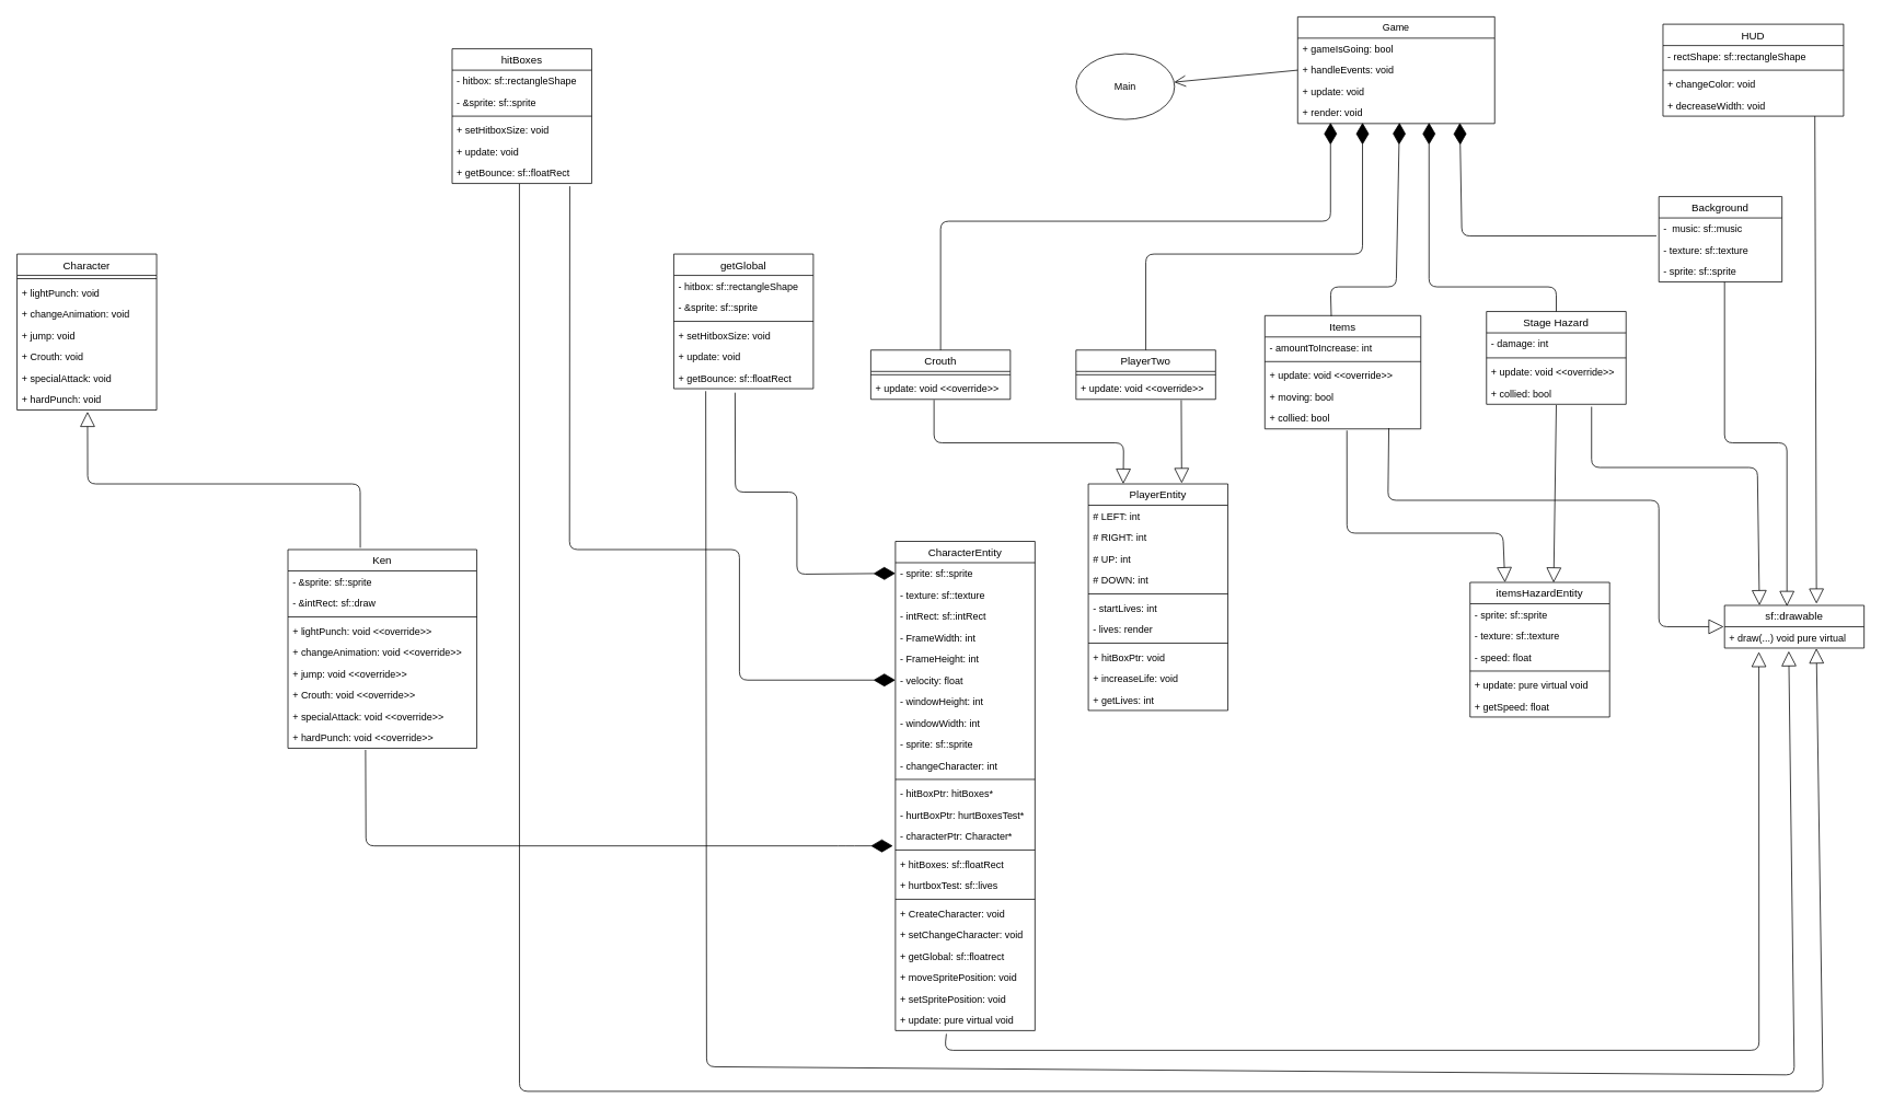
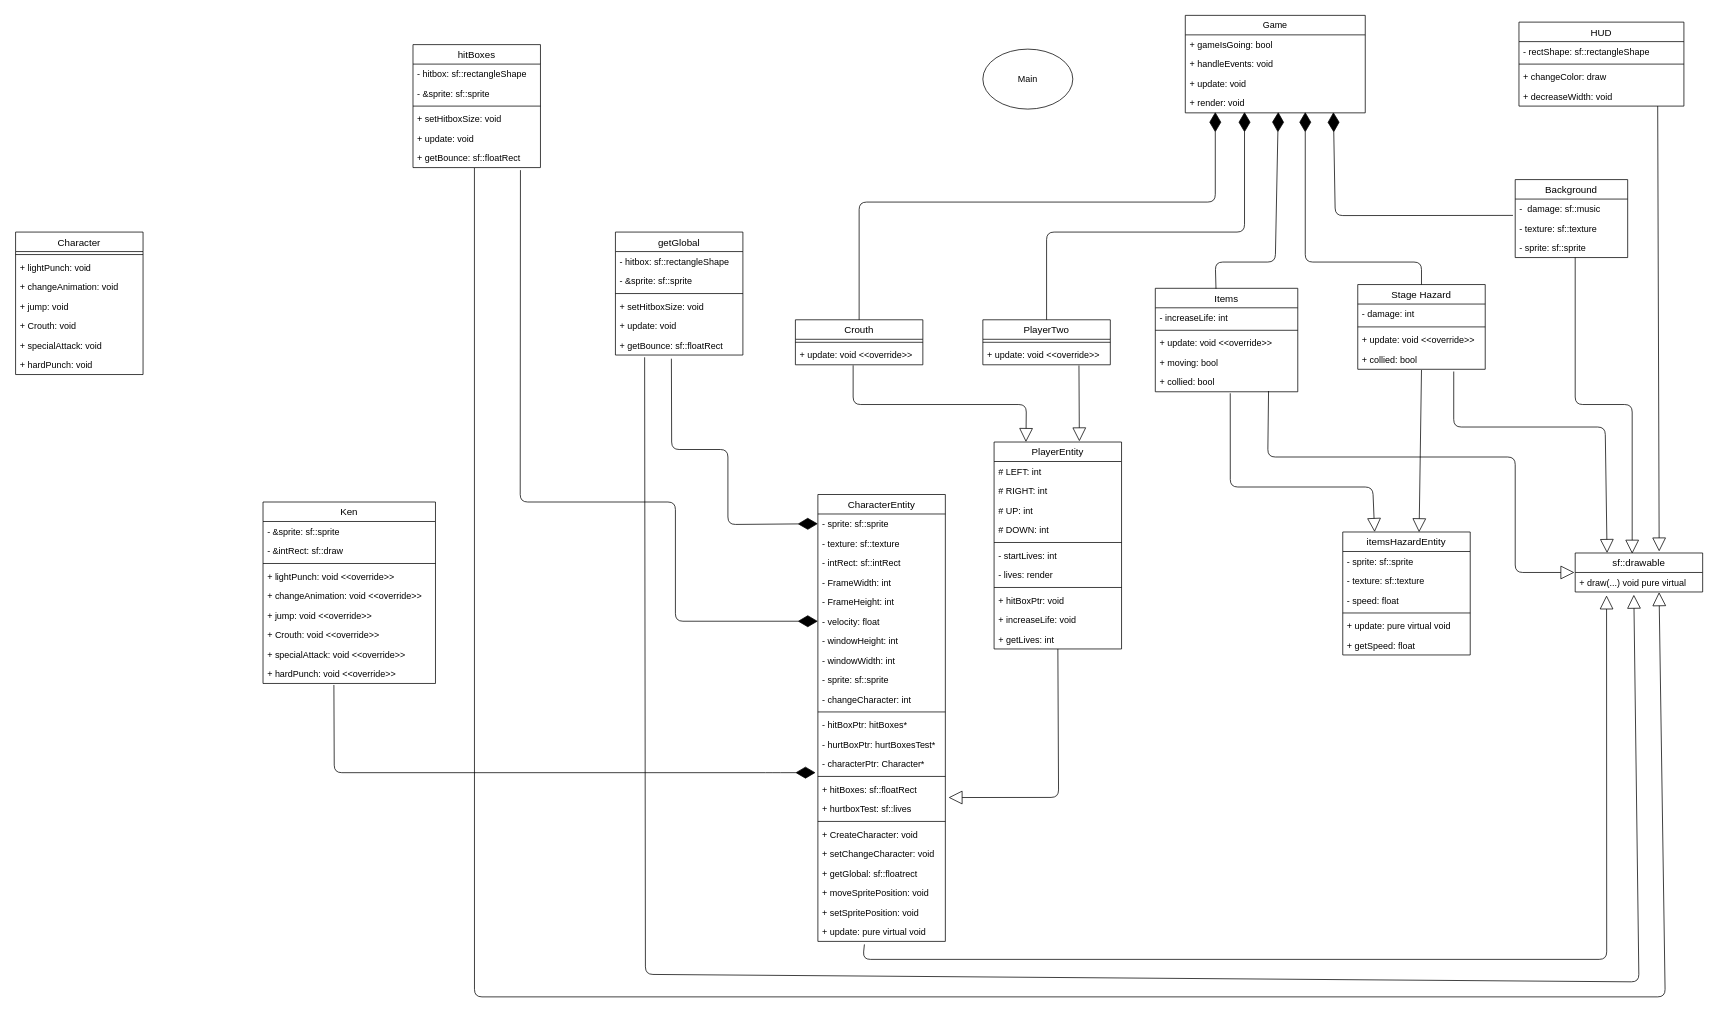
- <mxCell id="8" value="" style="endArrow=open;endFill=1;endSize=12;html=1;exitX=0;exitY=0.5;exitDx=0;exitDy=0;" parent="1" source="5" target="2" edge="1"><mxGeometry width="160" relative="1" as="geometry"><mxPoint x="1130" y="249" as="sourcePoint" /><mxPoint x="1290" y="249" as="targetPoint" /></mxGeometry></mxCell>
- <mxCell id="59" value="+ changeColor: void" style="text;strokeColor=none;fillColor=none;align=left;verticalAlign=top;spacingLeft=4;spacingRight=4;overflow=hidden;rotatable=0;points=[[0,0.5],[1,0.5]];portConstraint=eastwest;" parent="56" vertex="1"><mxGeometry y="60" width="220" height="26" as="geometry" /></mxCell>
+ <mxCell id="59" value="+ changeColor: draw" style="text;strokeColor=none;fillColor=none;align=left;verticalAlign=top;spacingLeft=4;spacingRight=4;overflow=hidden;rotatable=0;points=[[0,0.5],[1,0.5]];portConstraint=eastwest;" parent="56" vertex="1"><mxGeometry y="60" width="220" height="26" as="geometry" /></mxCell>
- <mxCell id="39" value="-  music: sf::music" style="text;strokeColor=none;fillColor=none;align=left;verticalAlign=top;spacingLeft=4;spacingRight=4;overflow=hidden;rotatable=0;points=[[0,0.5],[1,0.5]];portConstraint=eastwest;" parent="38" vertex="1"><mxGeometry y="26" width="150" height="26" as="geometry" /></mxCell>
+ <mxCell id="39" value="-  damage: sf::music" style="text;strokeColor=none;fillColor=none;align=left;verticalAlign=top;spacingLeft=4;spacingRight=4;overflow=hidden;rotatable=0;points=[[0,0.5],[1,0.5]];portConstraint=eastwest;" parent="38" vertex="1"><mxGeometry y="26" width="150" height="26" as="geometry" /></mxCell>
- <mxCell id="44" value="- amountToIncrease: int" style="text;strokeColor=none;fillColor=none;align=left;verticalAlign=top;spacingLeft=4;spacingRight=4;overflow=hidden;rotatable=0;points=[[0,0.5],[1,0.5]];portConstraint=eastwest;" parent="43" vertex="1"><mxGeometry y="26" width="190" height="26" as="geometry" /></mxCell>
+ <mxCell id="44" value="- increaseLife: int" style="text;strokeColor=none;fillColor=none;align=left;verticalAlign=top;spacingLeft=4;spacingRight=4;overflow=hidden;rotatable=0;points=[[0,0.5],[1,0.5]];portConstraint=eastwest;" parent="43" vertex="1"><mxGeometry y="26" width="190" height="26" as="geometry" /></mxCell>
- <mxCell id="141" style="edgeStyle=none;orthogonalLoop=1;jettySize=auto;html=1;entryX=0.505;entryY=1.077;entryDx=0;entryDy=0;endArrow=block;endFill=0;endSize=16;exitX=0.383;exitY=-0.009;exitDx=0;exitDy=0;entryPerimeter=0;exitPerimeter=0;" edge="1" parent="1" source="120" target="139"><mxGeometry relative="1" as="geometry"><Array as="points"><mxPoint x="438" y="589" /><mxPoint x="106" y="589" /></Array><mxPoint x="1420.098" y="927" as="sourcePoint" /><mxPoint x="1274.25" y="1073.154" as="targetPoint" /></mxGeometry></mxCell>
+ <mxCell id="119" style="edgeStyle=none;orthogonalLoop=1;jettySize=auto;html=1;entryX=1.025;entryY=-0.071;entryDx=0;entryDy=0;endArrow=block;endFill=0;endSize=16;entryPerimeter=0;" parent="1" source="115" target="28" edge="1"><mxGeometry relative="1" as="geometry"><Array as="points"><mxPoint x="1411" y="1063" /></Array><mxPoint x="1410.071" y="943" as="sourcePoint" /><mxPoint x="1182.56" y="1054" as="targetPoint" /></mxGeometry></mxCell>
